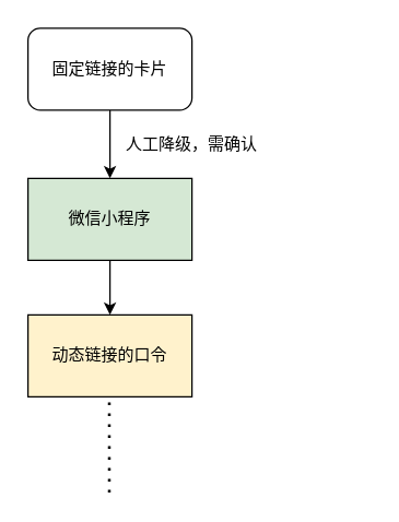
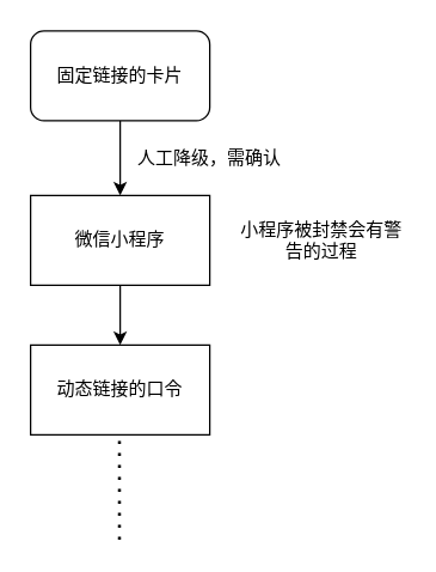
- <mxCell id="5" value="微信小程序" style="rounded=0;whiteSpace=wrap;html=1;fillColor=#d5e8d4;" vertex="1" parent="1"><mxGeometry x="20" y="130" width="120" height="60" as="geometry" /></mxCell>
+ <mxCell id="5" value="微信小程序" style="rounded=0;whiteSpace=wrap;html=1;" vertex="1" parent="1"><mxGeometry x="20" y="130" width="120" height="60" as="geometry" /></mxCell>
+ <mxCell id="7" value="小程序被封禁会有警告的过程" style="text;html=1;strokeColor=none;fillColor=none;align=center;verticalAlign=middle;whiteSpace=wrap;rounded=0;" vertex="1" parent="1"><mxGeometry x="160" y="150" width="110" height="20" as="geometry" /></mxCell>
- <mxCell id="8" value="动态链接的口令" style="rounded=0;whiteSpace=wrap;html=1;fillColor=#fff2cc;" vertex="1" parent="1"><mxGeometry x="20" y="230" width="120" height="60" as="geometry" /></mxCell>
+ <mxCell id="8" value="动态链接的口令" style="rounded=0;whiteSpace=wrap;html=1;" vertex="1" parent="1"><mxGeometry x="20" y="230" width="120" height="60" as="geometry" /></mxCell>
